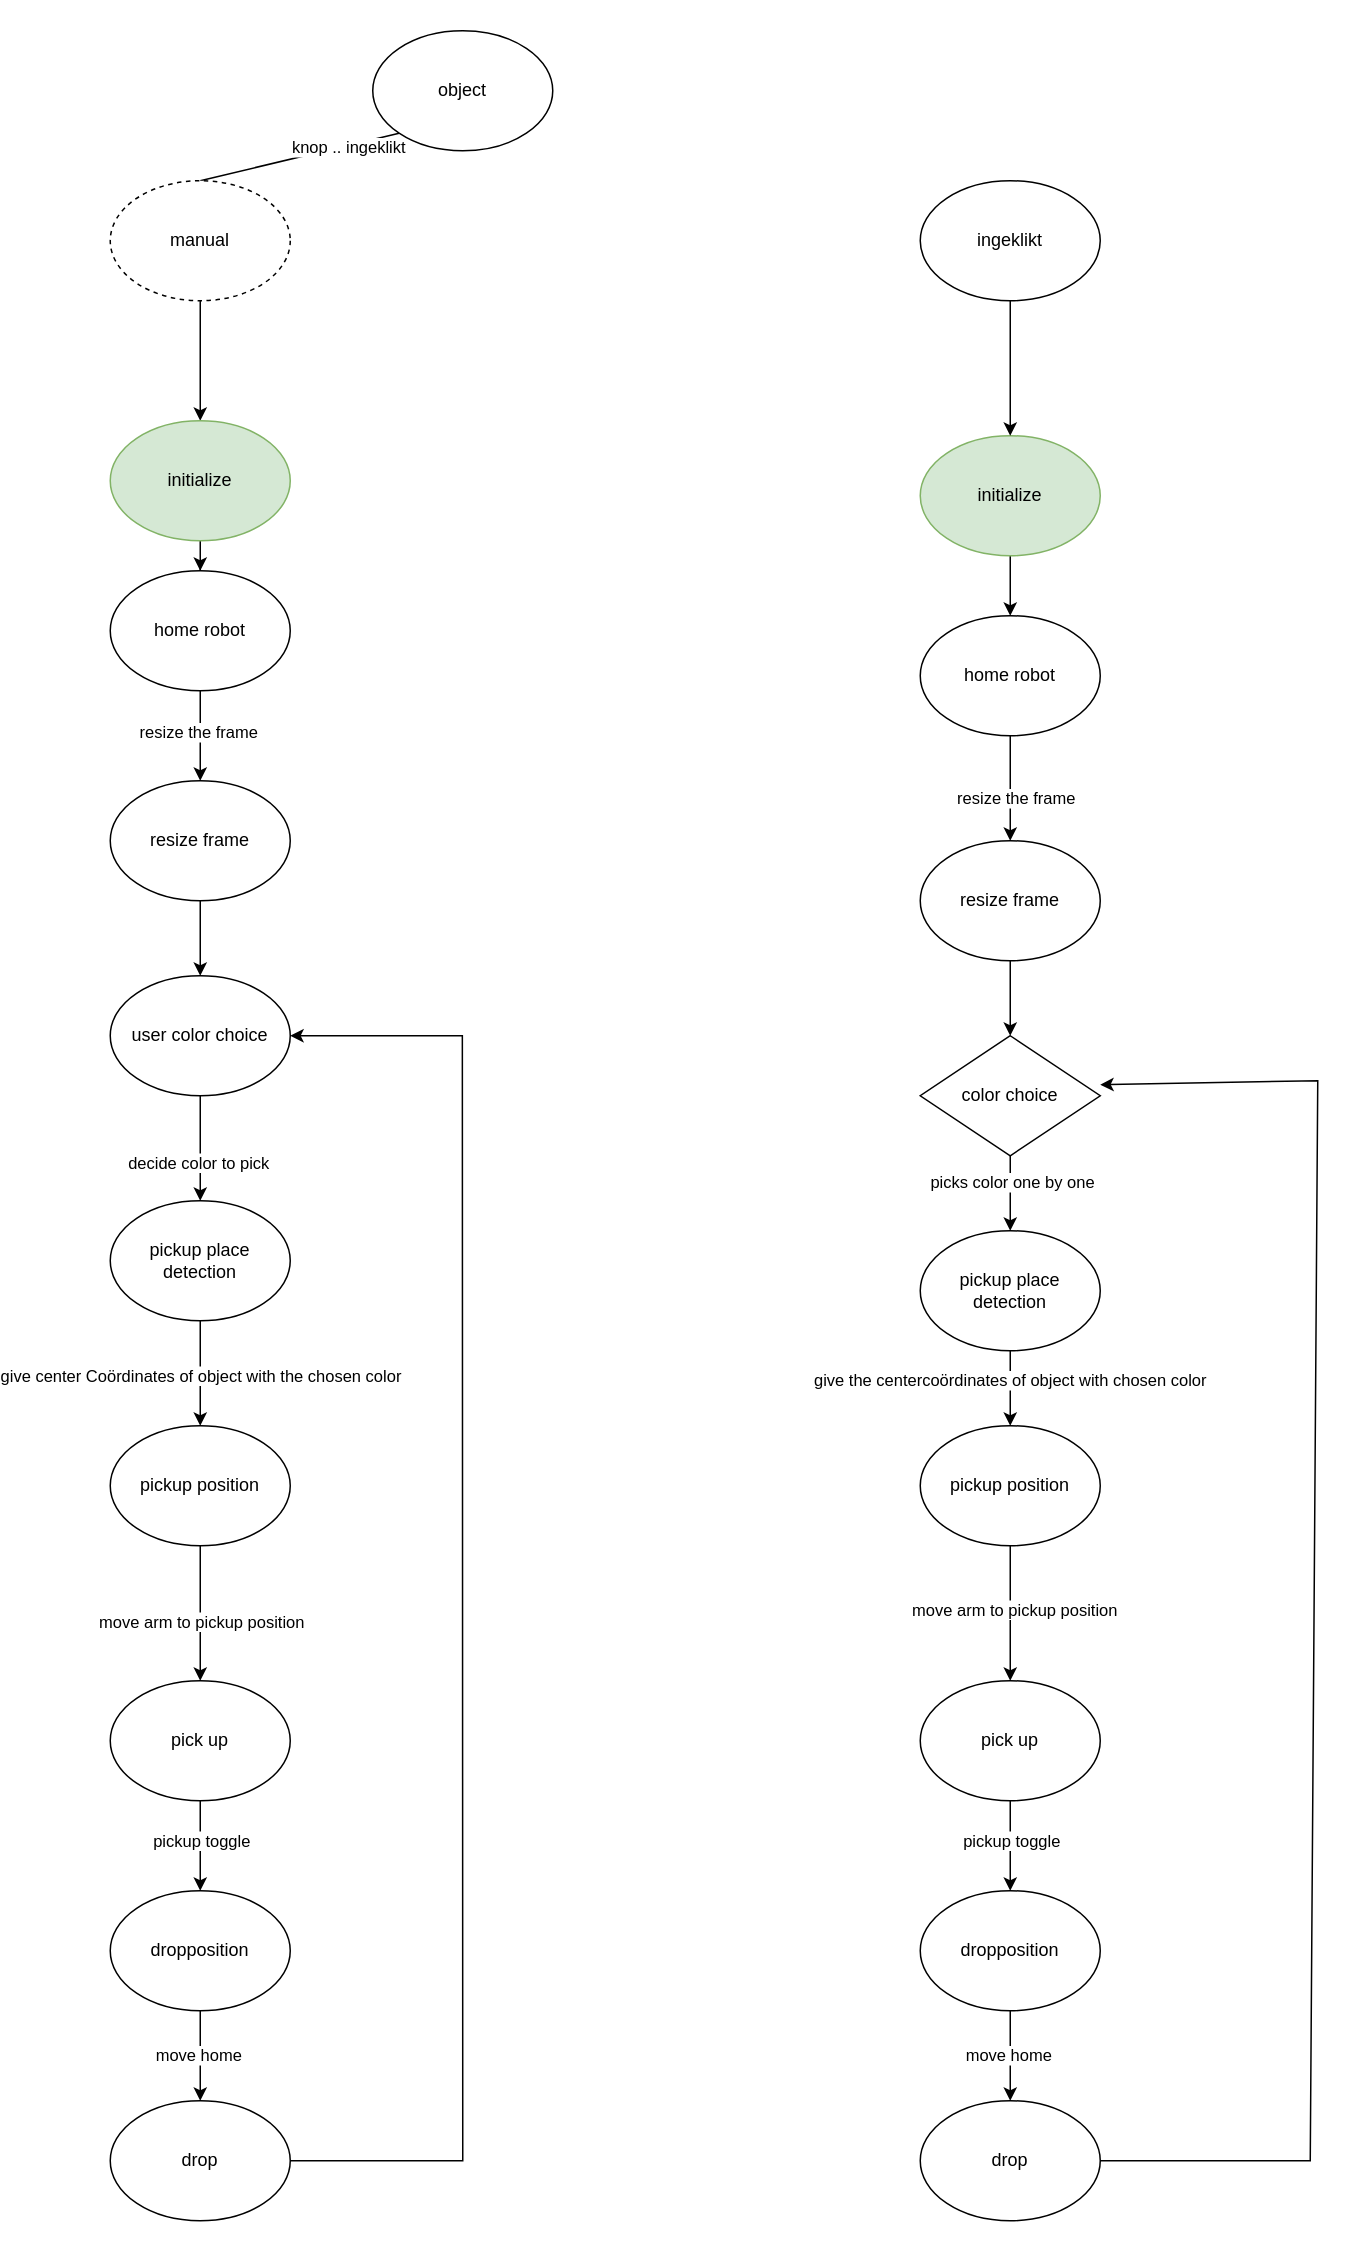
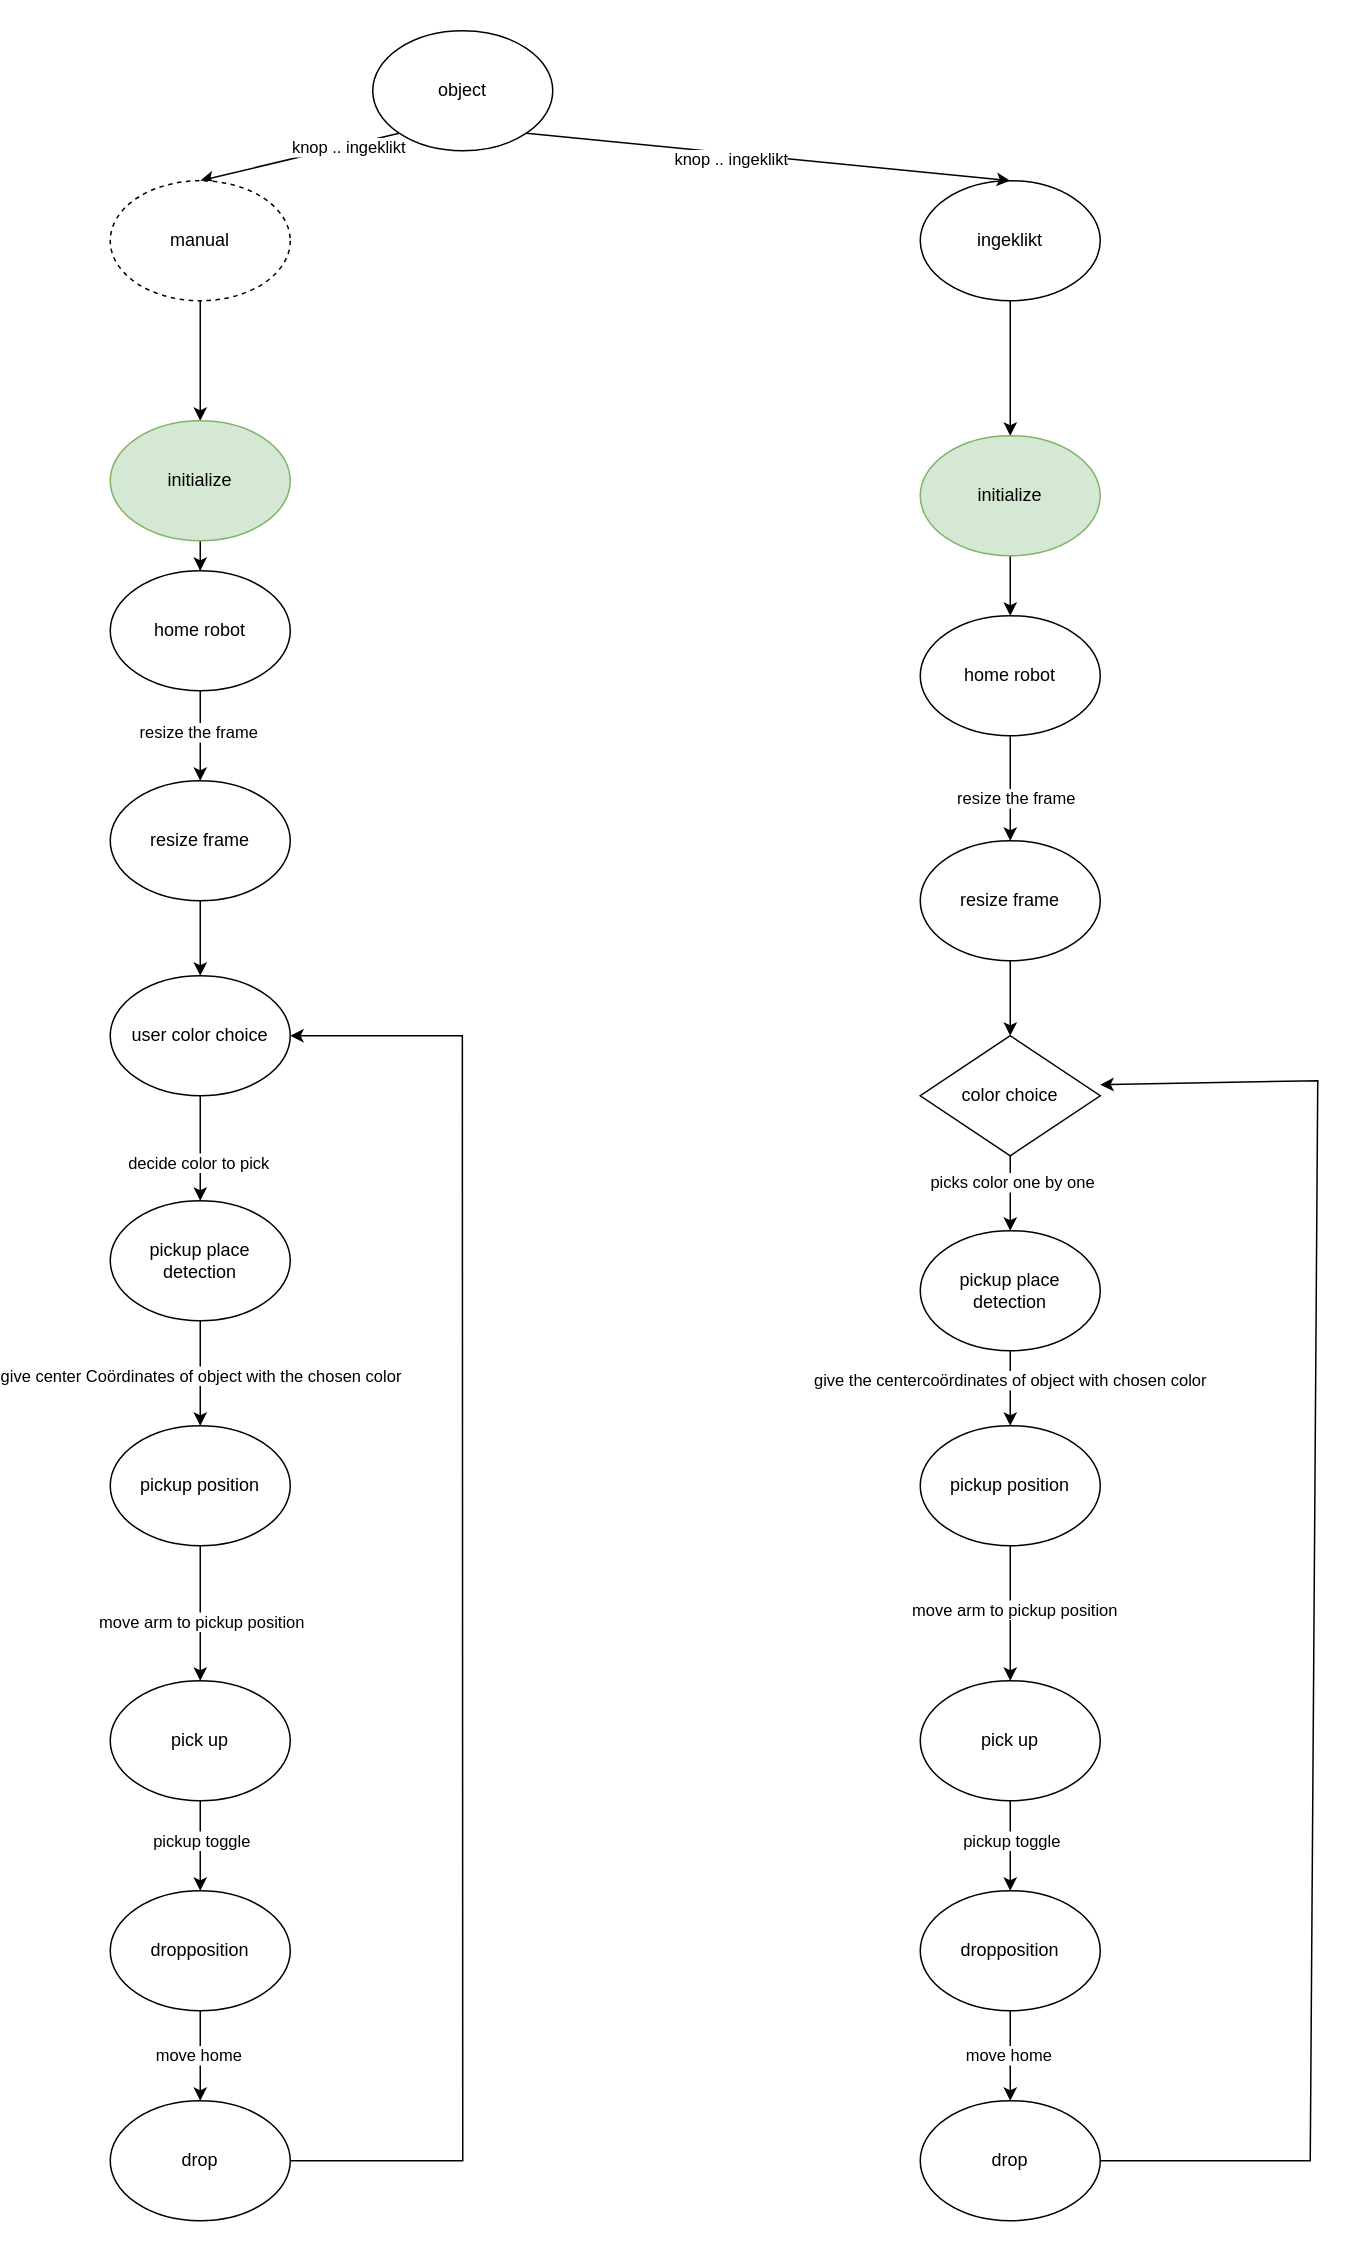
+ <mxCell id="22" value="" style="endArrow=classic;html=1;rounded=0;exitX=1;exitY=1;exitDx=0;exitDy=0;entryX=0.5;entryY=0;entryDx=0;entryDy=0;" edge="1" parent="1" source="15" target="21"><mxGeometry width="50" height="50" relative="1" as="geometry"><mxPoint x="390" y="90" as="sourcePoint" /><mxPoint x="440" y="40" as="targetPoint" /></mxGeometry></mxCell>
+ <mxCell id="23" value="knop .. ingeklikt" style="edgeLabel;html=1;align=center;verticalAlign=middle;resizable=0;points=[];" vertex="1" connectable="0" parent="22"><mxGeometry x="-0.157" y="-4" relative="1" as="geometry"><mxPoint as="offset" /></mxGeometry></mxCell>
- <mxCell id="16" value="" style="endArrow=none;html=1;rounded=0;exitX=0;exitY=1;exitDx=0;exitDy=0;entryX=0.5;entryY=0;entryDx=0;entryDy=0;" edge="1" parent="1" source="15" target="19"><mxGeometry width="50" height="50" relative="1" as="geometry"><mxPoint x="70" y="180" as="sourcePoint" /><mxPoint x="110" y="110" as="targetPoint" /></mxGeometry></mxCell>
+ <mxCell id="16" value="" style="endArrow=classic;html=1;rounded=0;exitX=0;exitY=1;exitDx=0;exitDy=0;entryX=0.5;entryY=0;entryDx=0;entryDy=0;" edge="1" parent="1" source="15" target="19"><mxGeometry width="50" height="50" relative="1" as="geometry"><mxPoint x="70" y="180" as="sourcePoint" /><mxPoint x="110" y="110" as="targetPoint" /></mxGeometry></mxCell>
